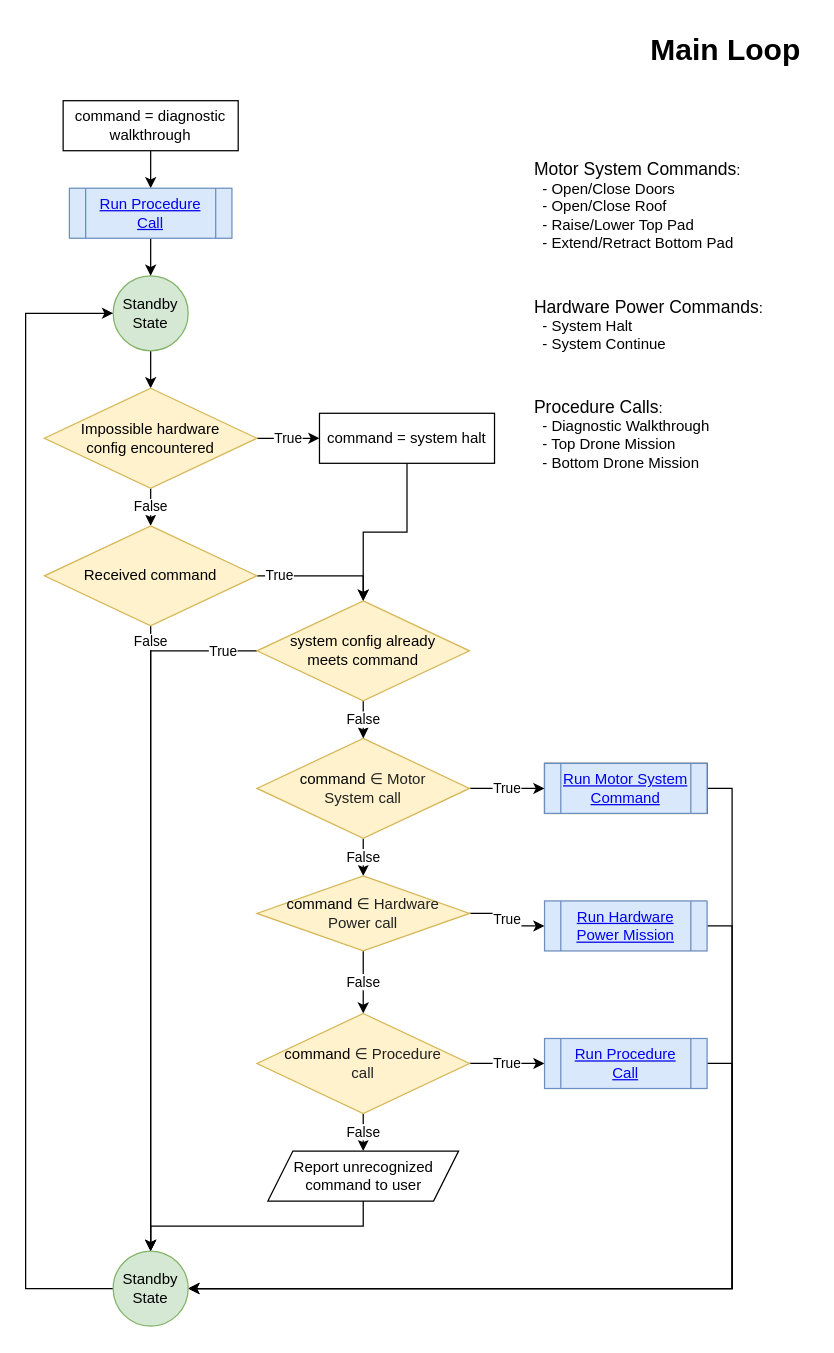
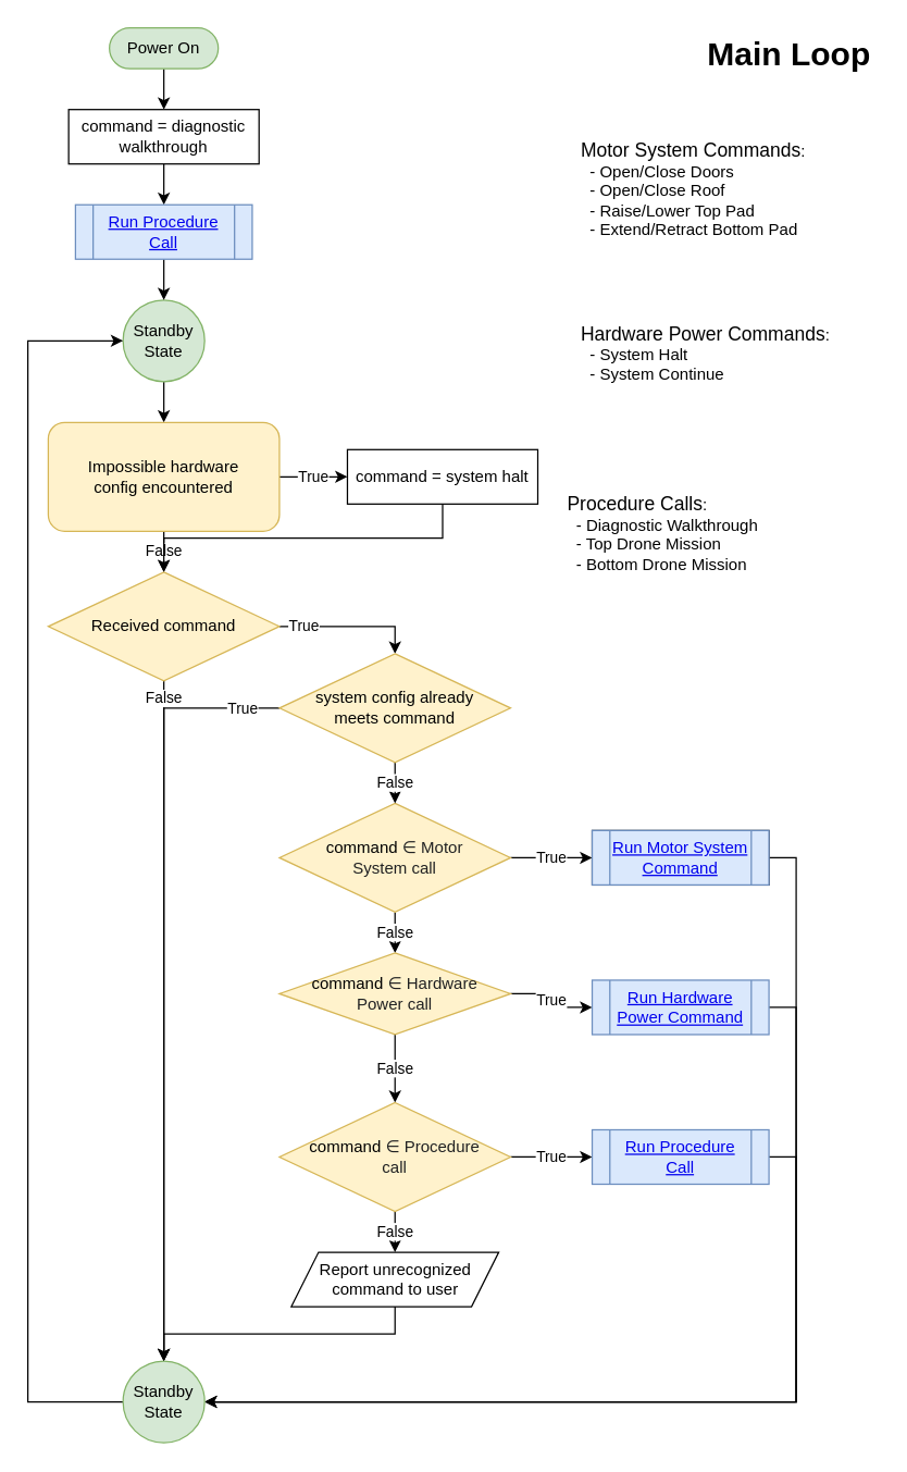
+ <mxCell id="3" value="Power On" style="rounded=1;whiteSpace=wrap;html=1;arcSize=50;fillColor=#d5e8d4;strokeColor=#82b366;" parent="1" vertex="1"><mxGeometry x="80" y="20" width="80" height="30" as="geometry" /></mxCell>
+ <mxCell id="2" style="edgeStyle=orthogonalEdgeStyle;rounded=0;orthogonalLoop=1;jettySize=auto;html=1;exitX=0.5;exitY=1;exitDx=0;exitDy=0;entryX=0.5;entryY=0;entryDx=0;entryDy=0;" edge="1" parent="1" source="3" target="44"><mxGeometry relative="1" as="geometry" /></mxCell>
- <mxCell id="36" value="&lt;font style=&quot;font-size: 14px&quot;&gt;Motor System Commands&lt;/font&gt;:&lt;br&gt;&lt;span&gt;&amp;nbsp; - Open/Close Doors&lt;br&gt;&lt;/span&gt;&lt;span&gt;&amp;nbsp; - Open/Close Roof&lt;br&gt;&lt;/span&gt;&lt;span&gt;&amp;nbsp; - Raise/Lower Top Pad&lt;br&gt;&lt;/span&gt;&lt;span&gt;&amp;nbsp; - Extend/Retract Bottom Pad&lt;/span&gt;&lt;span&gt;&lt;br&gt;&lt;/span&gt;&lt;div&gt;&lt;br&gt;&lt;/div&gt;" style="text;html=1;strokeColor=none;fillColor=none;align=left;verticalAlign=top;whiteSpace=wrap;rounded=0;" parent="1" vertex="1"><mxGeometry x="425" y="120" width="170" height="90" as="geometry" /></mxCell>
+ <mxCell id="36" value="&lt;font style=&quot;font-size: 14px&quot;&gt;Motor System Commands&lt;/font&gt;:&lt;br&gt;&lt;span&gt;&amp;nbsp; - Open/Close Doors&lt;br&gt;&lt;/span&gt;&lt;span&gt;&amp;nbsp; - Open/Close Roof&lt;br&gt;&lt;/span&gt;&lt;span&gt;&amp;nbsp; - Raise/Lower Top Pad&lt;br&gt;&lt;/span&gt;&lt;span&gt;&amp;nbsp; - Extend/Retract Bottom Pad&lt;/span&gt;&lt;span&gt;&lt;br&gt;&lt;/span&gt;&lt;div&gt;&lt;br&gt;&lt;/div&gt;" style="text;html=1;strokeColor=none;fillColor=none;align=left;verticalAlign=top;whiteSpace=wrap;rounded=0;" parent="1" vertex="1"><mxGeometry x="425" y="95" width="170" height="90" as="geometry" /></mxCell>
- <mxCell id="8" value="&lt;p style=&quot;line-height: 120%&quot;&gt;Impossible hardware config encountered&lt;/p&gt;" style="rhombus;whiteSpace=wrap;html=1;spacing=20;spacingLeft=0;fillColor=#fff2cc;strokeColor=#d6b656;" parent="1" vertex="1"><mxGeometry x="35" y="310" width="170" height="80" as="geometry" /></mxCell>
+ <mxCell id="8" value="&lt;p style=&quot;line-height: 120%&quot;&gt;Impossible hardware config encountered&lt;/p&gt;" style="whiteSpace=wrap;html=1;spacing=20;spacingLeft=0;fillColor=#fff2cc;strokeColor=#d6b656;rounded=1;" parent="1" vertex="1"><mxGeometry x="35" y="310" width="170" height="80" as="geometry" /></mxCell>
- <mxCell id="38" value="&lt;span style=&quot;font-size: 14px&quot;&gt;Procedure Calls&lt;/span&gt;:&lt;br&gt;&lt;span&gt;&amp;nbsp; - Diagnostic Walkthrough&lt;br&gt;&amp;nbsp; - Top Drone Mission&lt;br&gt;&amp;nbsp; - Bottom Drone Mission&lt;br&gt;&lt;/span&gt;" style="text;html=1;strokeColor=none;fillColor=none;align=left;verticalAlign=top;whiteSpace=wrap;rounded=0;" parent="1" vertex="1"><mxGeometry x="425" y="310" width="170" height="80" as="geometry" /></mxCell>
+ <mxCell id="38" value="&lt;span style=&quot;font-size: 14px&quot;&gt;Procedure Calls&lt;/span&gt;:&lt;br&gt;&lt;span&gt;&amp;nbsp; - Diagnostic Walkthrough&lt;br&gt;&amp;nbsp; - Top Drone Mission&lt;br&gt;&amp;nbsp; - Bottom Drone Mission&lt;br&gt;&lt;/span&gt;" style="text;html=1;strokeColor=none;fillColor=none;align=left;verticalAlign=top;whiteSpace=wrap;rounded=0;" parent="1" vertex="1"><mxGeometry x="415" y="355" width="170" height="80" as="geometry" /></mxCell>
- <mxCell id="41" style="edgeStyle=orthogonalEdgeStyle;rounded=0;orthogonalLoop=1;jettySize=auto;html=1;exitX=0.5;exitY=1;exitDx=0;exitDy=0;" edge="1" parent="1" source="42" target="25"><mxGeometry relative="1" as="geometry" /></mxCell>
+ <mxCell id="41" style="edgeStyle=orthogonalEdgeStyle;rounded=0;orthogonalLoop=1;jettySize=auto;html=1;exitX=0.5;exitY=1;exitDx=0;exitDy=0;entryX=0.5;entryY=0;entryDx=0;entryDy=0;" edge="1" parent="1" source="42" target="12"><mxGeometry relative="1" as="geometry" /></mxCell>
- <mxCell id="29" value="&lt;a href=&quot;data:page/id,fMjt44vwcyZgFf3OZV7Q&quot;&gt;Run Hardware Power Mission&lt;/a&gt;" style="shape=process;whiteSpace=wrap;html=1;backgroundOutline=1;fillColor=#dae8fc;strokeColor=#6c8ebf;" parent="1" vertex="1"><mxGeometry x="435" y="720" width="130" height="40" as="geometry" /></mxCell>
+ <mxCell id="29" value="&lt;a href=&quot;data:page/id,fMjt44vwcyZgFf3OZV7Q&quot;&gt;Run Hardware Power Command&lt;/a&gt;" style="shape=process;whiteSpace=wrap;html=1;backgroundOutline=1;fillColor=#dae8fc;strokeColor=#6c8ebf;" parent="1" vertex="1"><mxGeometry x="435" y="720" width="130" height="40" as="geometry" /></mxCell>
